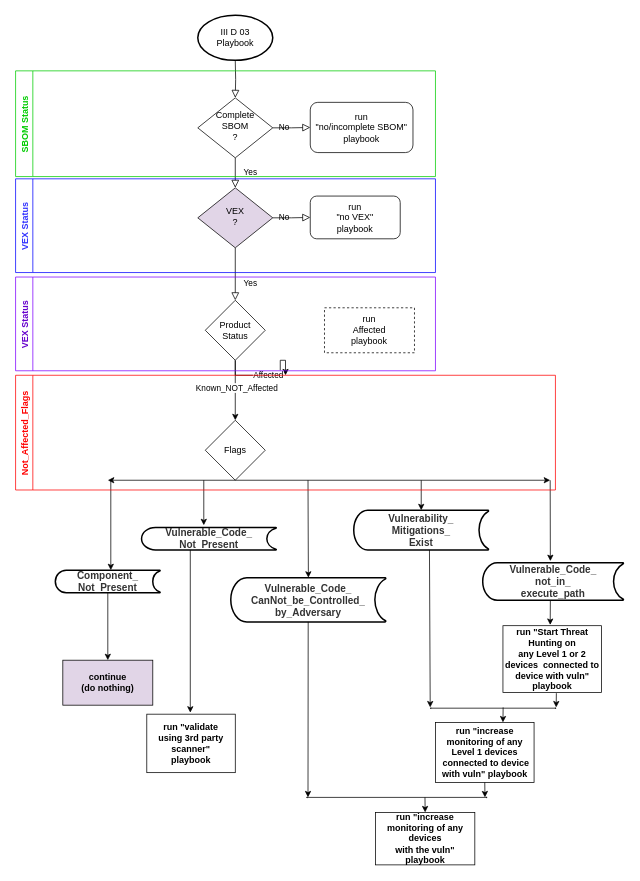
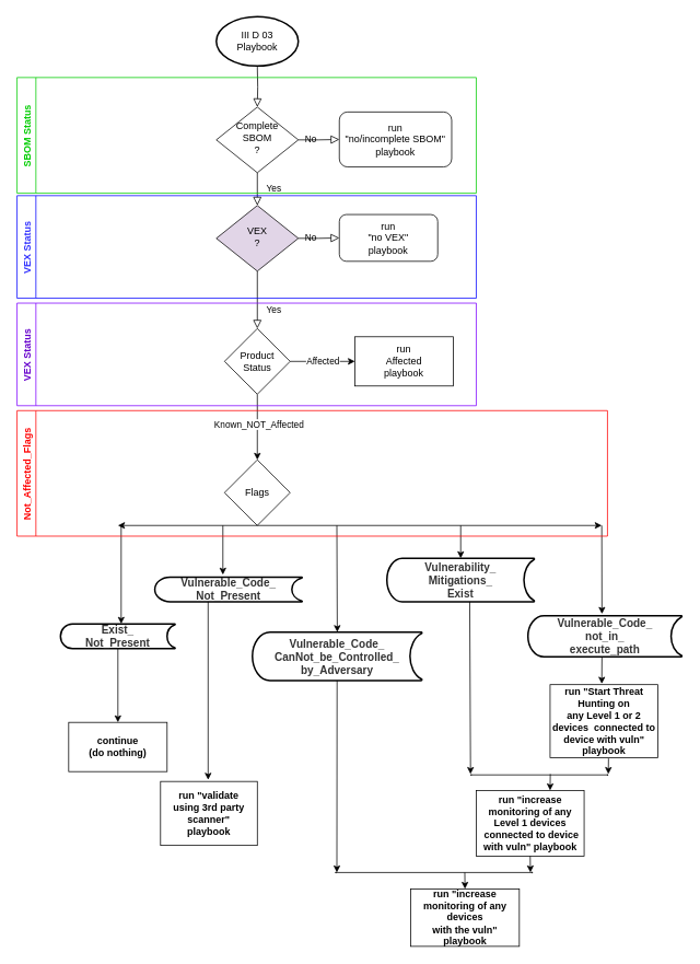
- <mxCell id="15" value="run&lt;br&gt;Affected&lt;br&gt;playbook" style="whiteSpace=wrap;html=1;dashed=1;" parent="1" vertex="1"><mxGeometry x="432" y="410" width="120" height="60" as="geometry" /></mxCell>
+ <mxCell id="15" value="run&lt;br&gt;Affected&lt;br&gt;playbook" style="whiteSpace=wrap;html=1;" parent="1" vertex="1"><mxGeometry x="432" y="410" width="120" height="60" as="geometry" /></mxCell>
- <mxCell id="11" value="Affected" style="edgeStyle=orthogonalEdgeStyle;rounded=0;orthogonalLoop=1;jettySize=auto;html=1;" parent="1" source="14" target="48" edge="1"><mxGeometry relative="1" as="geometry" /></mxCell>
+ <mxCell id="11" value="Affected" style="edgeStyle=orthogonalEdgeStyle;rounded=0;orthogonalLoop=1;jettySize=auto;html=1;" parent="1" source="14" target="15" edge="1"><mxGeometry relative="1" as="geometry" /></mxCell>
- <mxCell id="20" value="&lt;span style=&quot;color: rgb(51 , 51 , 51) ; font-size: 13.333px ; font-weight: 700&quot;&gt;Component_&lt;br&gt;Not_Present&lt;/span&gt;" style="strokeWidth=2;html=1;shape=mxgraph.flowchart.stored_data;whiteSpace=wrap;" parent="1" vertex="1"><mxGeometry x="73" y="760" width="140" height="30" as="geometry" /></mxCell>
+ <mxCell id="20" value="&lt;span style=&quot;color: rgb(51 , 51 , 51) ; font-size: 13.333px ; font-weight: 700&quot;&gt;Exist_&lt;br&gt;Not_Present&lt;/span&gt;" style="strokeWidth=2;html=1;shape=mxgraph.flowchart.stored_data;whiteSpace=wrap;" parent="1" vertex="1"><mxGeometry x="73" y="760" width="140" height="30" as="geometry" /></mxCell>
- <mxCell id="34" value="&lt;b&gt;continue&lt;br&gt;(do nothing)&lt;/b&gt;" style="whiteSpace=wrap;html=1;fillColor=#e1d5e7;" parent="1" vertex="1"><mxGeometry x="83" y="880" width="120" height="60" as="geometry" /></mxCell>
+ <mxCell id="34" value="&lt;b&gt;continue&lt;br&gt;(do nothing)&lt;/b&gt;" style="whiteSpace=wrap;html=1;" parent="1" vertex="1"><mxGeometry x="83" y="880" width="120" height="60" as="geometry" /></mxCell>
